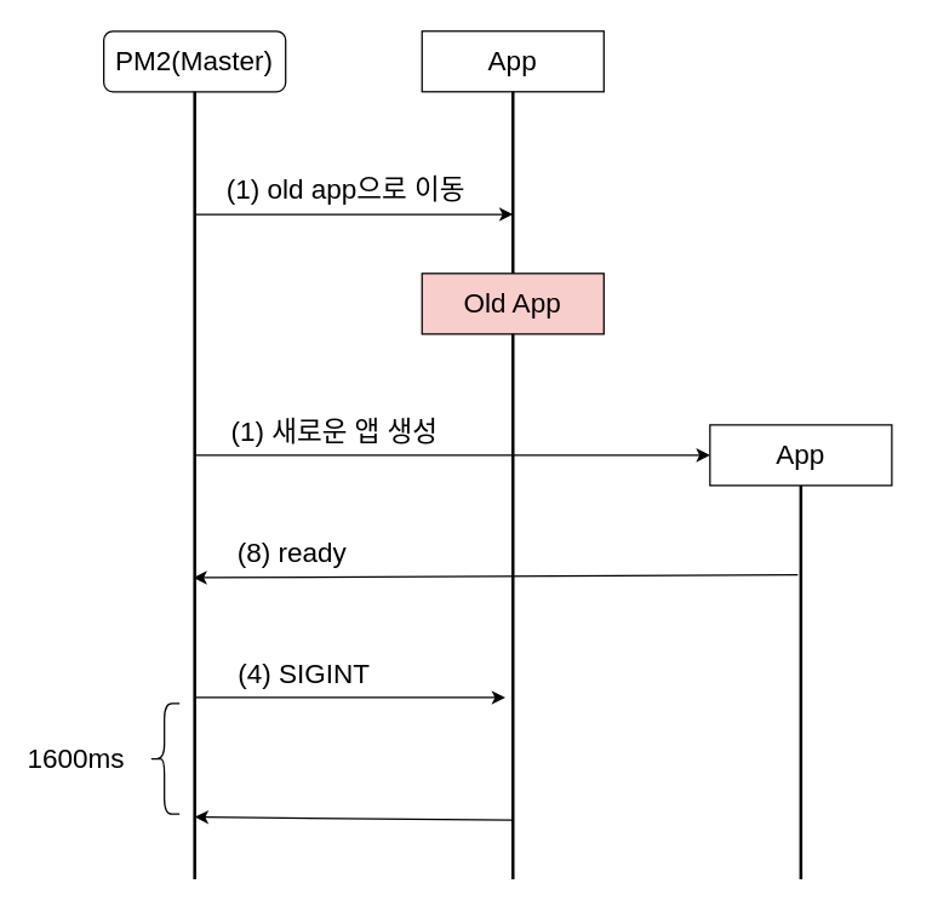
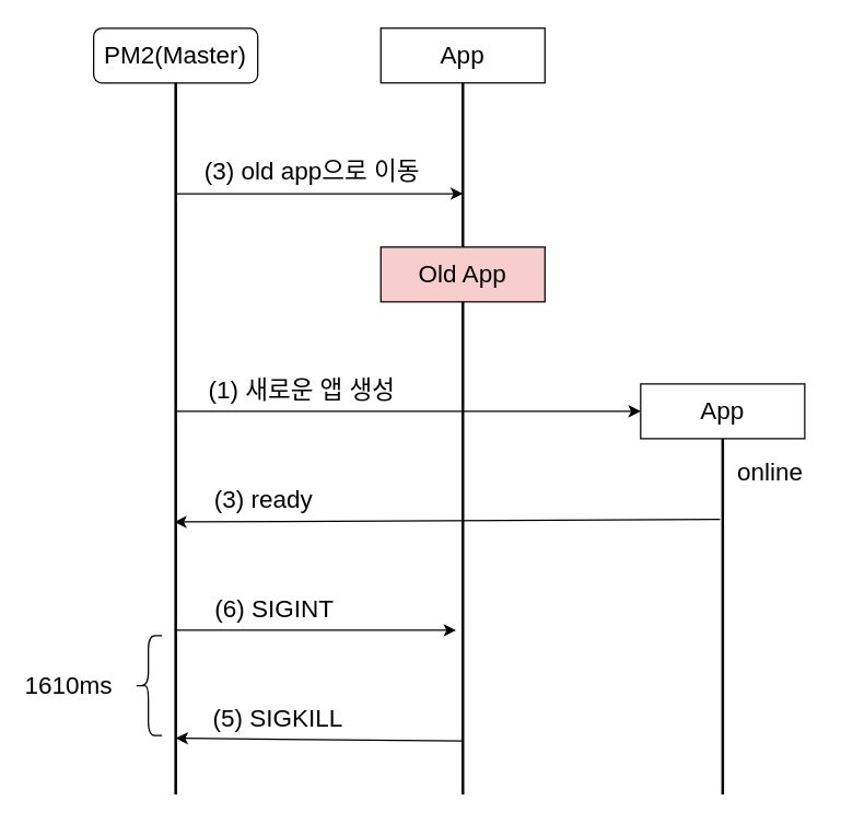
- <mxCell id="7" value="(1) old app으로 이동" style="text;html=1;strokeColor=none;fillColor=none;align=center;verticalAlign=middle;whiteSpace=wrap;rounded=0;fontSize=18;" vertex="1" parent="1"><mxGeometry x="138" y="110" width="180" height="30" as="geometry" /></mxCell>
+ <mxCell id="7" value="(3) old app으로 이동" style="text;html=1;strokeColor=none;fillColor=none;align=center;verticalAlign=middle;whiteSpace=wrap;rounded=0;fontSize=18;" vertex="1" parent="1"><mxGeometry x="138" y="110" width="180" height="30" as="geometry" /></mxCell>
+ <mxCell id="12" value="online" style="text;html=1;strokeColor=none;fillColor=none;align=center;verticalAlign=middle;whiteSpace=wrap;rounded=0;fontSize=18;" vertex="1" parent="1"><mxGeometry x="533" y="330" width="60" height="30" as="geometry" /></mxCell>
- <mxCell id="15" value="(8) ready" style="text;html=1;strokeColor=none;fillColor=none;align=center;verticalAlign=middle;whiteSpace=wrap;rounded=0;fontSize=18;" vertex="1" parent="1"><mxGeometry x="130" y="350" width="125" height="30" as="geometry" /></mxCell>
+ <mxCell id="15" value="(3) ready" style="text;html=1;strokeColor=none;fillColor=none;align=center;verticalAlign=middle;whiteSpace=wrap;rounded=0;fontSize=18;" vertex="1" parent="1"><mxGeometry x="130" y="350" width="125" height="30" as="geometry" /></mxCell>
- <mxCell id="17" value="(4) SIGINT" style="text;html=1;strokeColor=none;fillColor=none;align=center;verticalAlign=middle;whiteSpace=wrap;rounded=0;fontSize=18;" vertex="1" parent="1"><mxGeometry x="138" y="430" width="125" height="30" as="geometry" /></mxCell>
+ <mxCell id="17" value="(6) SIGINT" style="text;html=1;strokeColor=none;fillColor=none;align=center;verticalAlign=middle;whiteSpace=wrap;rounded=0;fontSize=18;" vertex="1" parent="1"><mxGeometry x="138" y="430" width="125" height="30" as="geometry" /></mxCell>
- <mxCell id="21" value="1600ms" style="text;html=1;strokeColor=none;fillColor=none;align=center;verticalAlign=middle;whiteSpace=wrap;rounded=0;fontSize=18;" vertex="1" parent="1"><mxGeometry x="20" y="486" width="60" height="30" as="geometry" /></mxCell>
+ <mxCell id="21" value="1610ms" style="text;html=1;strokeColor=none;fillColor=none;align=center;verticalAlign=middle;whiteSpace=wrap;rounded=0;fontSize=18;" vertex="1" parent="1"><mxGeometry x="20" y="486" width="60" height="30" as="geometry" /></mxCell>
+ <mxCell id="19" value="(5) SIGKILL" style="text;html=1;strokeColor=none;fillColor=none;align=center;verticalAlign=middle;whiteSpace=wrap;rounded=0;fontSize=18;" vertex="1" parent="1"><mxGeometry x="138" y="509.5" width="130" height="30" as="geometry" /></mxCell>
